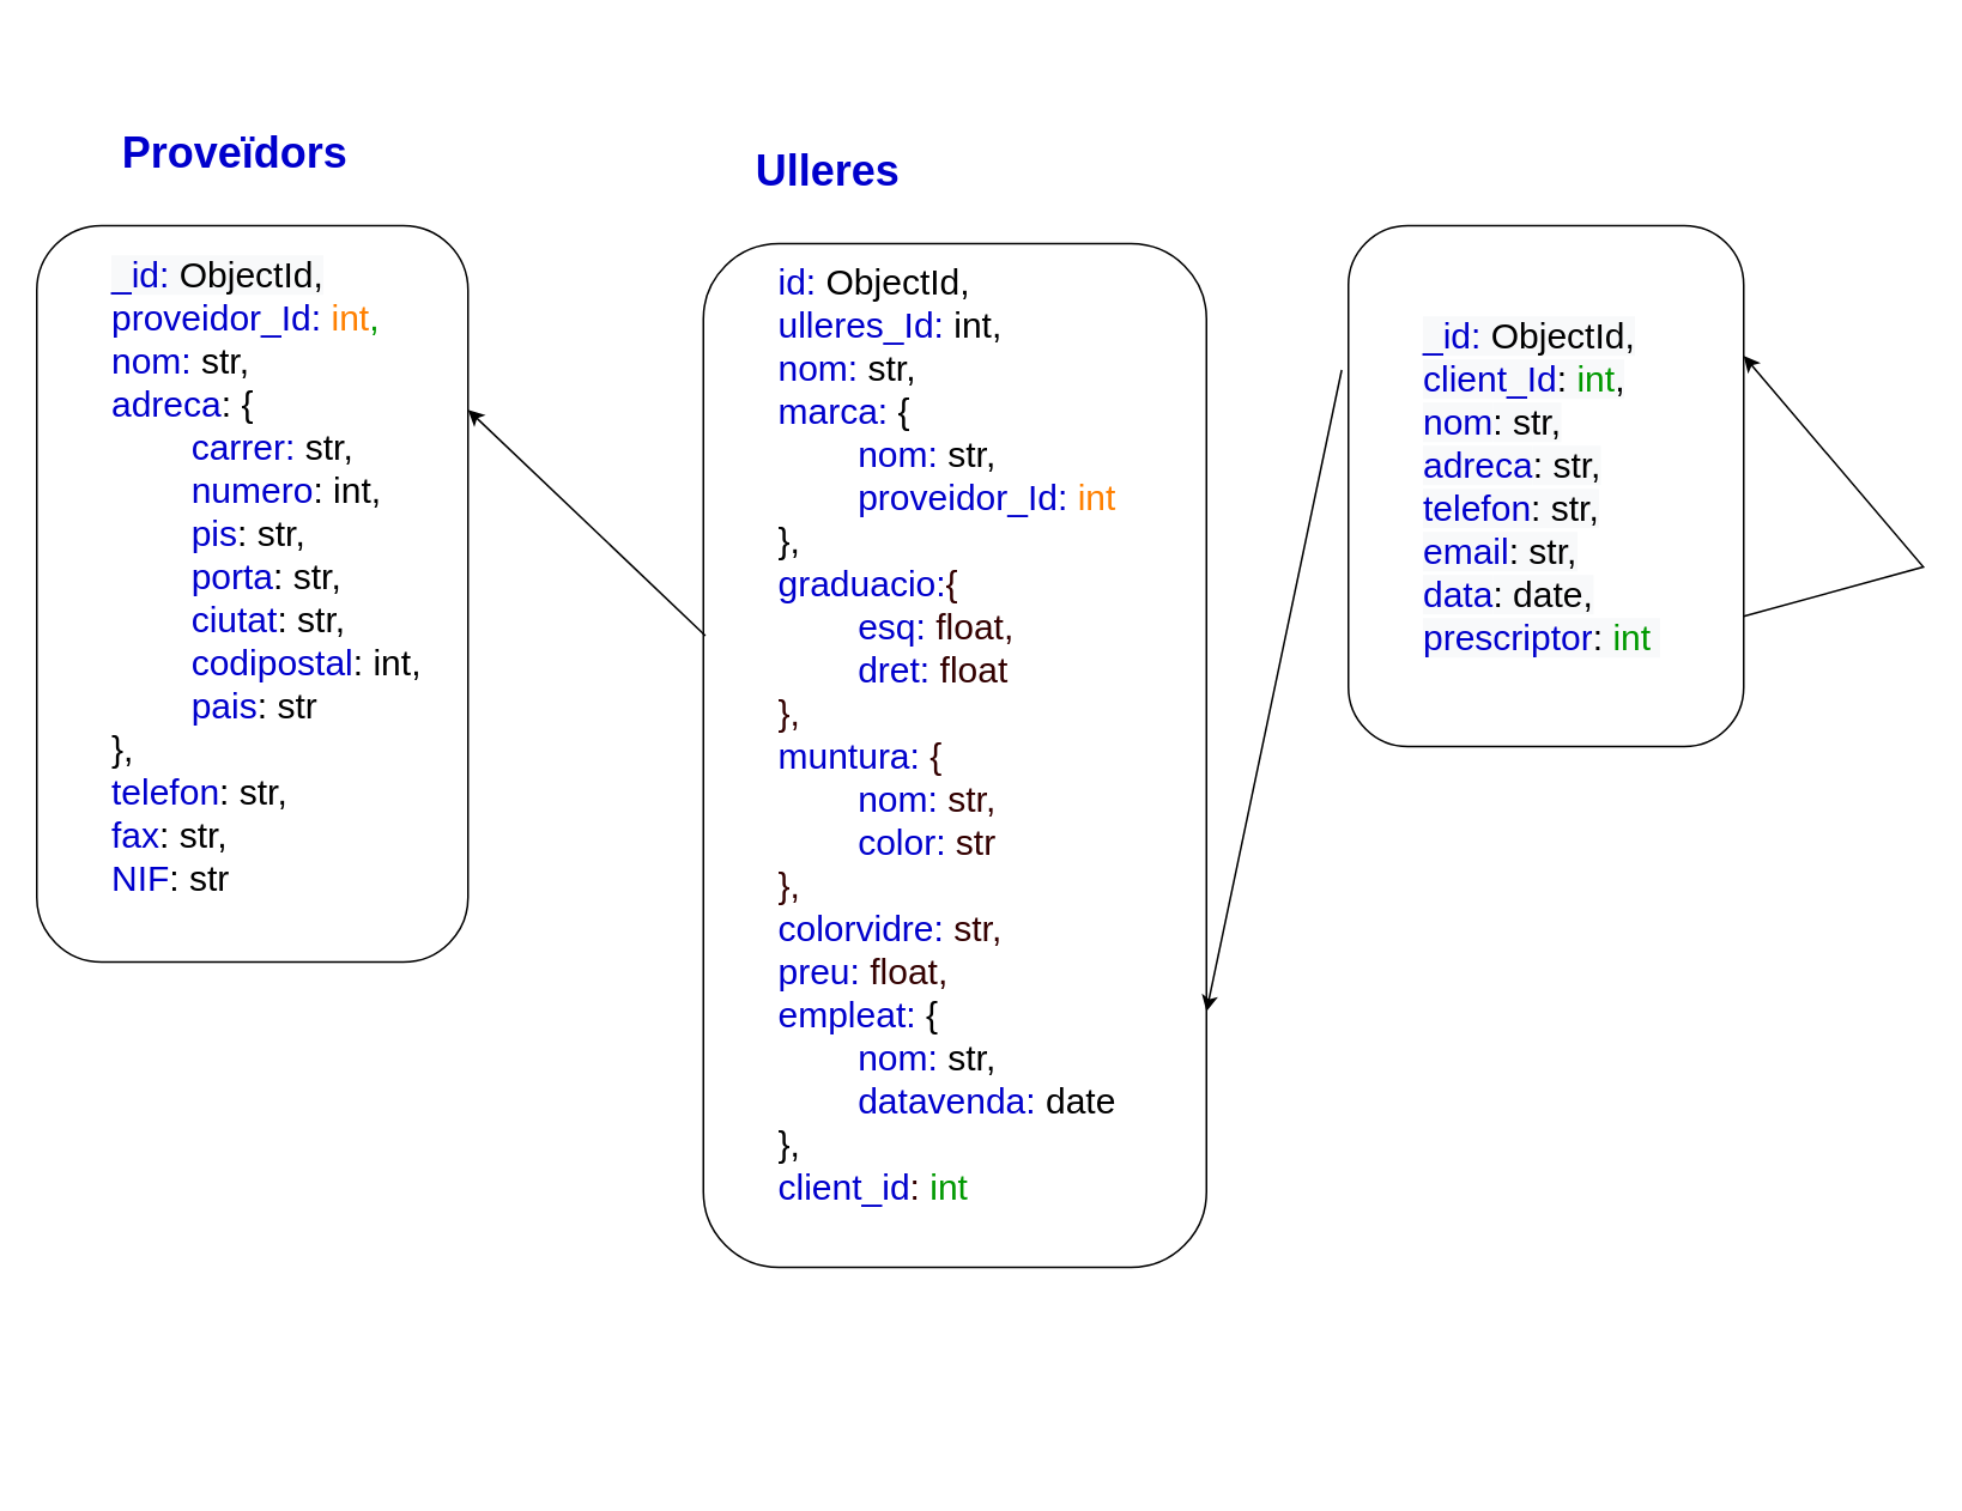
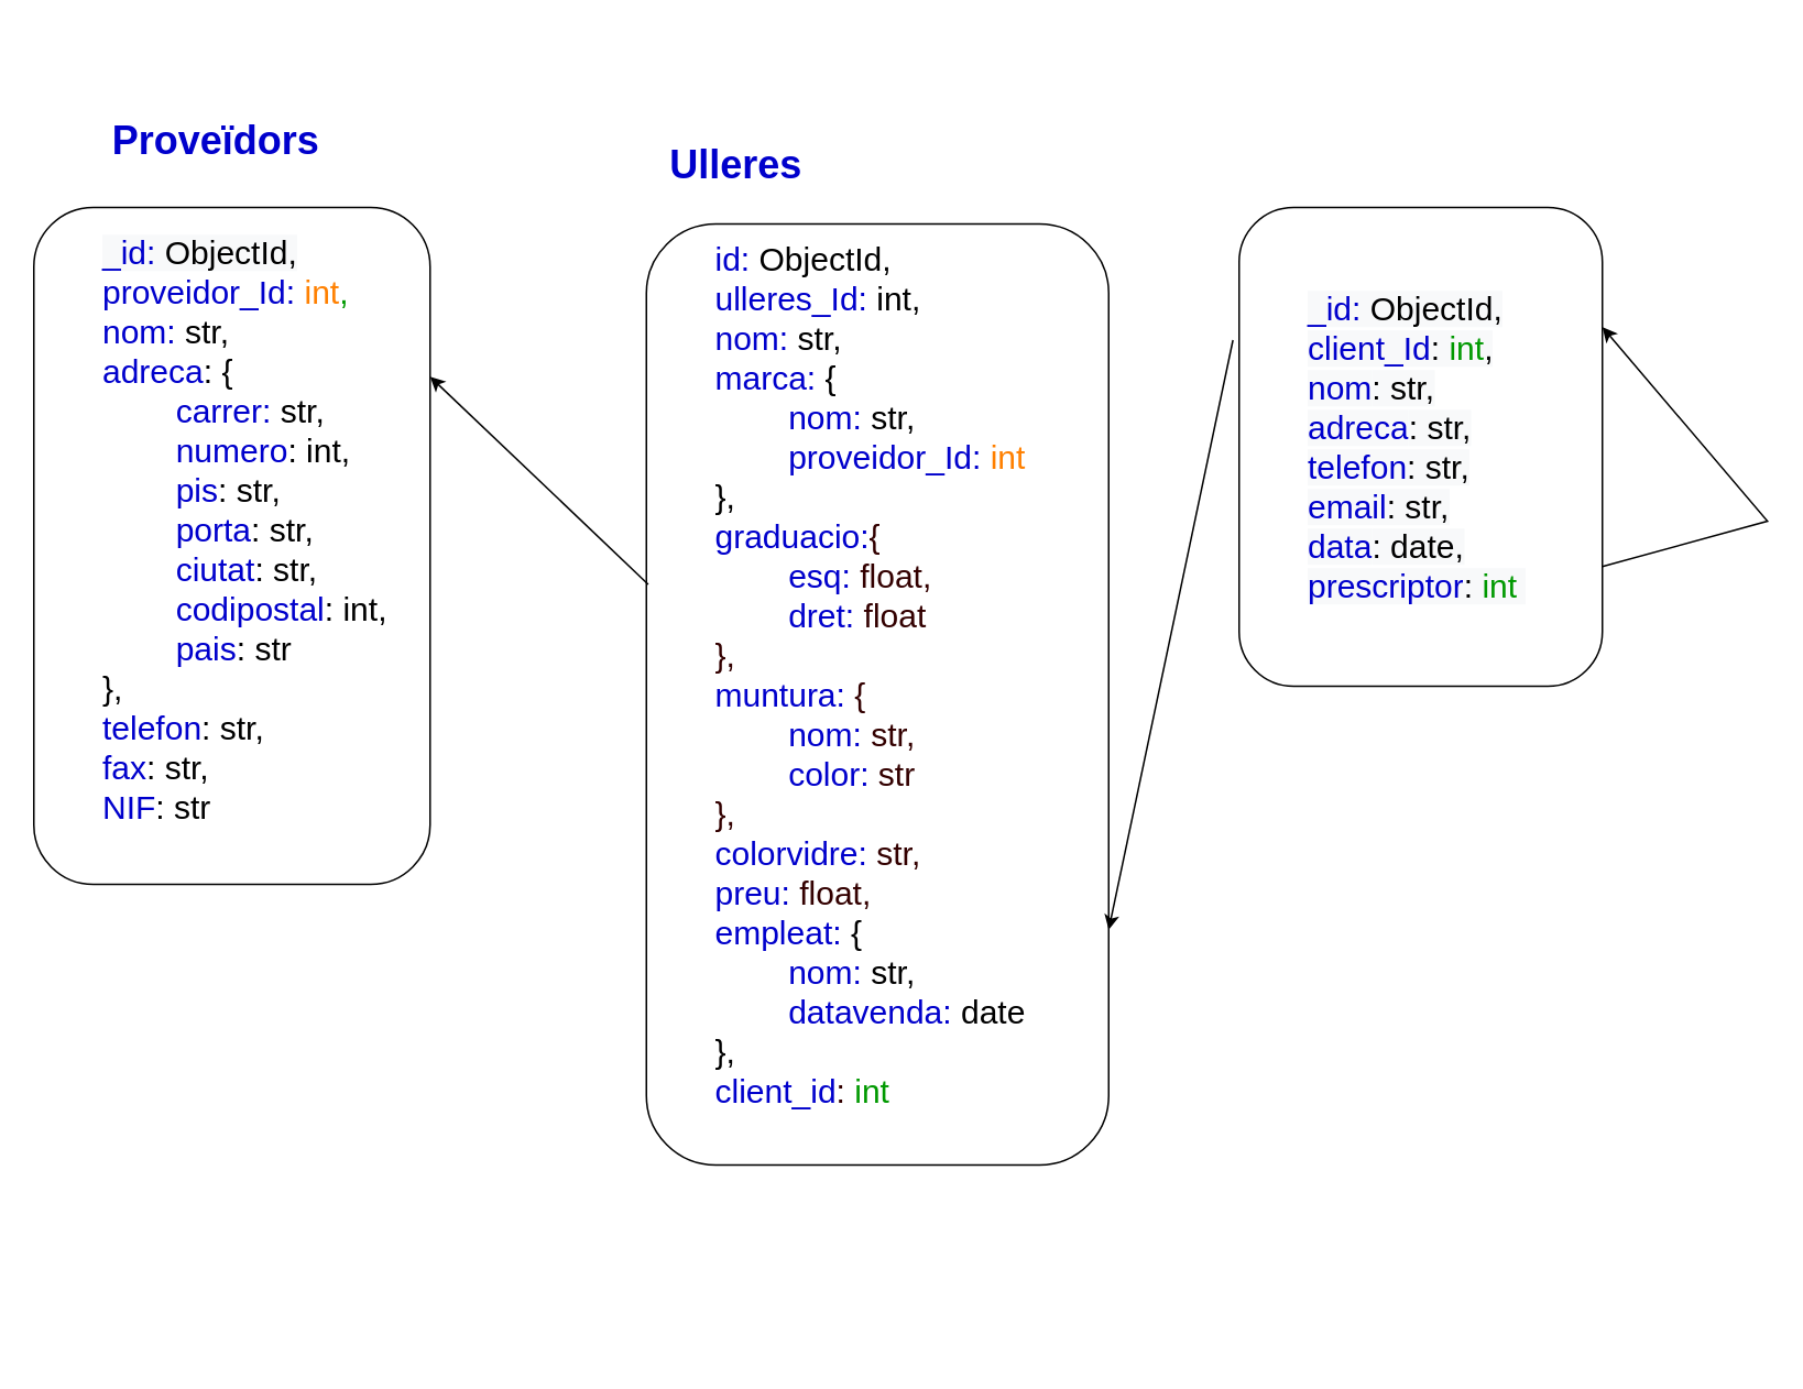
- <mxCell id="4" value="&lt;font color=&quot;#0000cc&quot;&gt;Ulleres&lt;/font&gt;" style="text;strokeColor=none;fillColor=none;html=1;fontSize=24;fontStyle=1;verticalAlign=middle;align=center;fontColor=#000000;" vertex="1" parent="1"><mxGeometry x="410" y="30" width="100" height="40" as="geometry" /></mxCell>
+ <mxCell id="4" value="&lt;font color=&quot;#0000cc&quot;&gt;Ulleres&lt;/font&gt;" style="text;strokeColor=none;fillColor=none;html=1;fontSize=24;fontStyle=1;verticalAlign=middle;align=center;fontColor=#000000;" vertex="1" parent="1"><mxGeometry x="395" y="35" width="100" height="40" as="geometry" /></mxCell>
